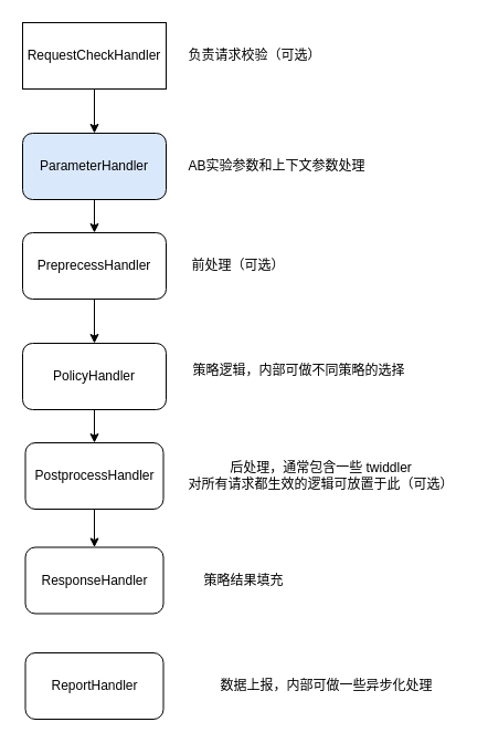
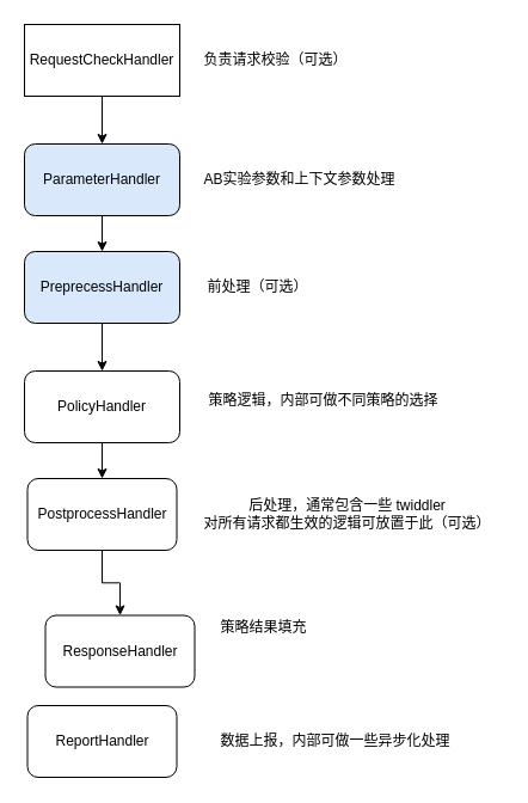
- <mxCell id="7" value="PreprecessHandler" style="whiteSpace=wrap;html=1;rounded=1;" vertex="1" parent="1"><mxGeometry x="20" y="210" width="130" height="60" as="geometry" /></mxCell>
+ <mxCell id="7" value="PreprecessHandler" style="whiteSpace=wrap;html=1;rounded=1;fillColor=#dae8fc;" vertex="1" parent="1"><mxGeometry x="20" y="210" width="130" height="60" as="geometry" /></mxCell>
- <mxCell id="13" value="ResponseHandler" style="whiteSpace=wrap;html=1;rounded=1;" vertex="1" parent="1"><mxGeometry x="22.5" y="494.5" width="125" height="60" as="geometry" /></mxCell>
+ <mxCell id="13" value="ResponseHandler" style="whiteSpace=wrap;html=1;rounded=1;" vertex="1" parent="1"><mxGeometry x="37.5" y="514.5" width="125" height="60" as="geometry" /></mxCell>
- <mxCell id="20" value="数据上报，内部可做一些异步化处理" style="text;html=1;align=center;verticalAlign=middle;resizable=0;points=[];autosize=1;strokeColor=none;fillColor=none;" vertex="1" parent="1"><mxGeometry x="185" y="605" width="220" height="30" as="geometry" /></mxCell>
+ <mxCell id="20" value="数据上报，内部可做一些异步化处理" style="text;html=1;align=center;verticalAlign=middle;resizable=0;points=[];autosize=1;strokeColor=none;fillColor=none;" vertex="1" parent="1"><mxGeometry x="170" y="605" width="220" height="30" as="geometry" /></mxCell>
